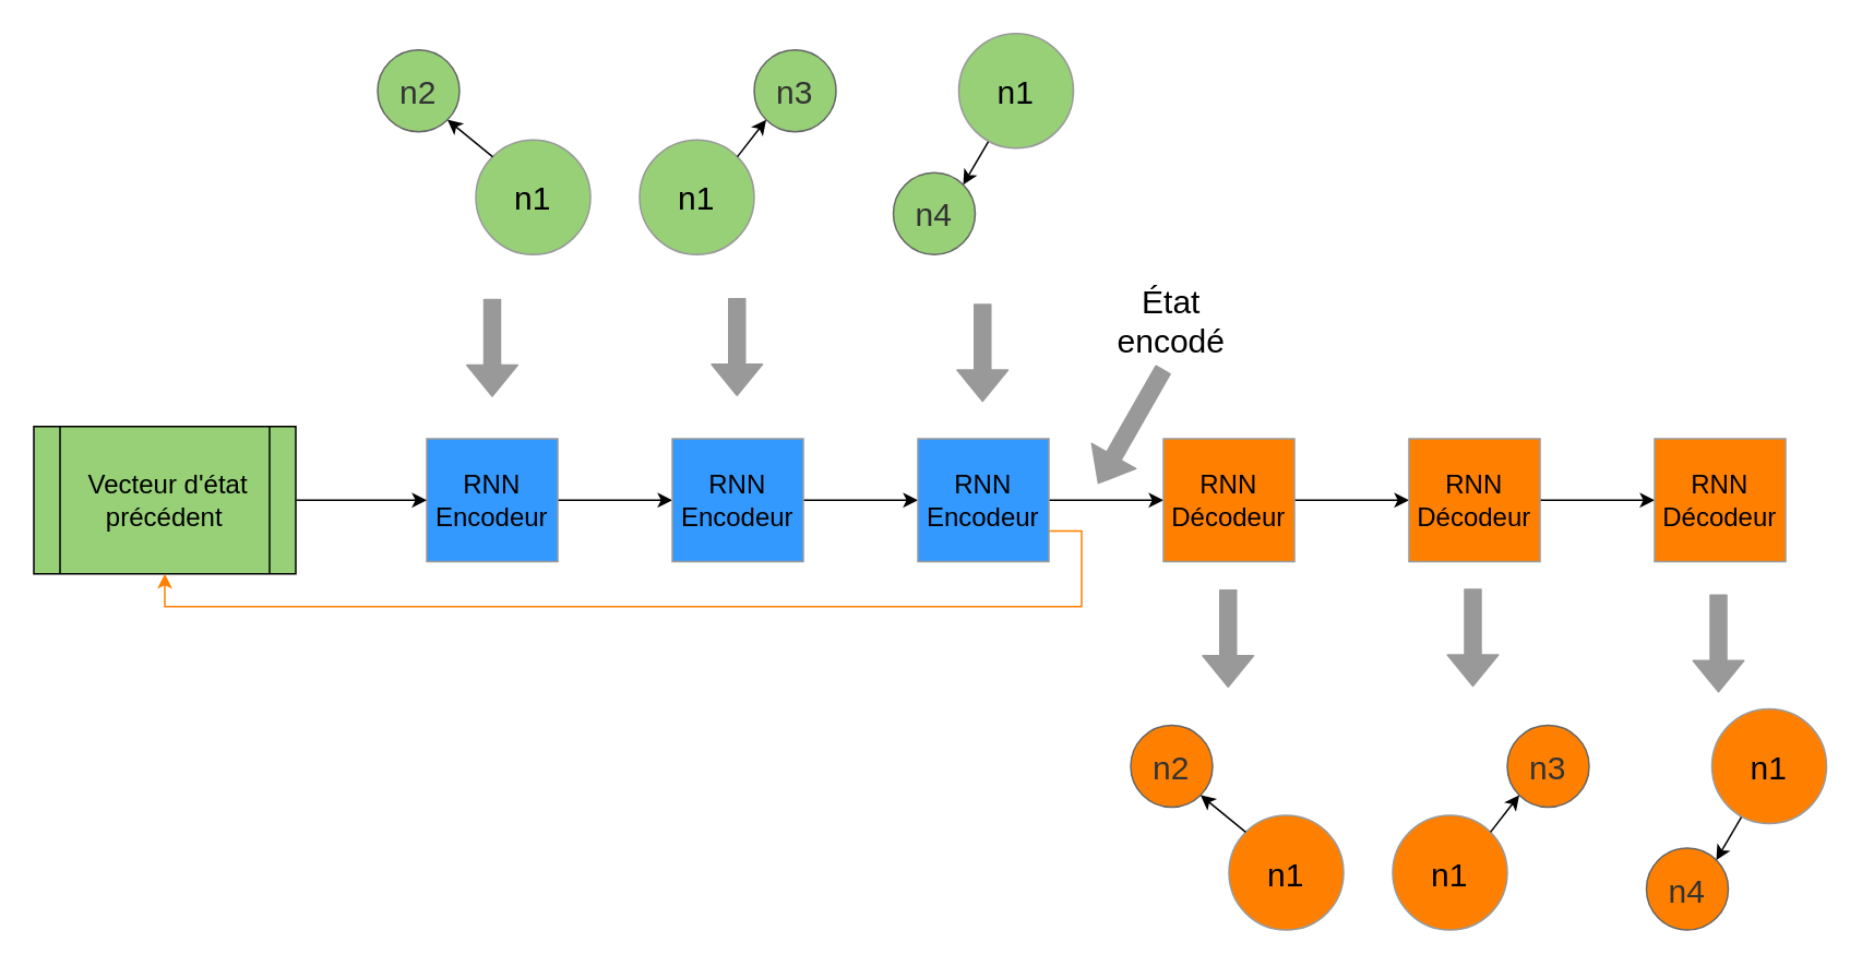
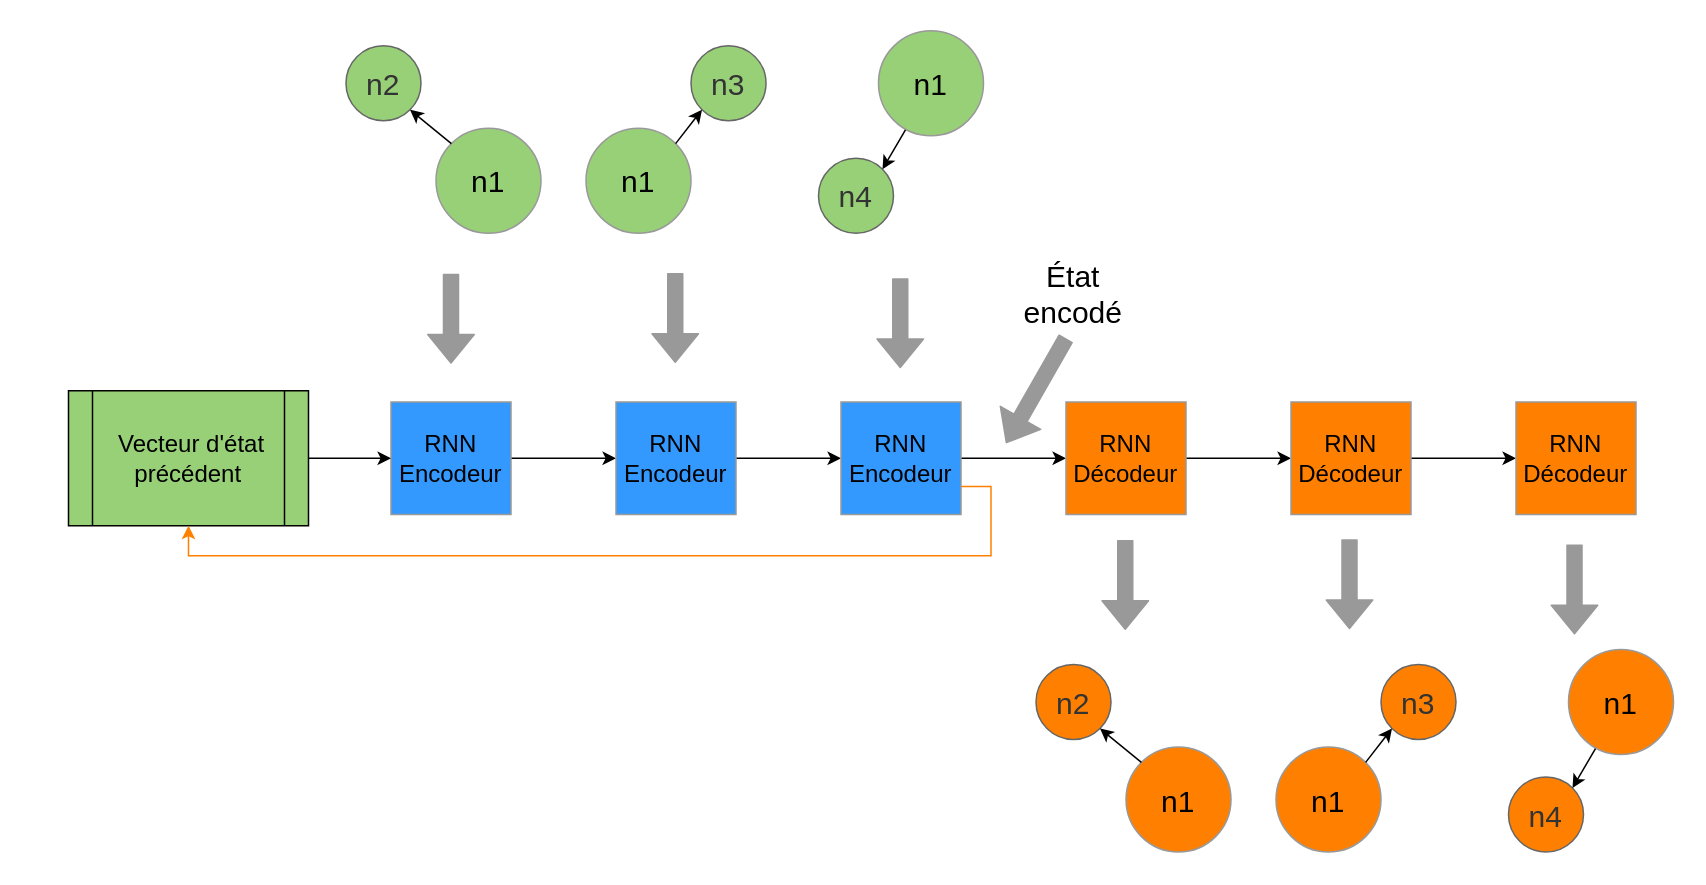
- <mxCell id="5" value="&lt;font style=&quot;font-size: 16px&quot;&gt;&amp;nbsp;Vecteur d'état précédent &lt;/font&gt;" style="shape=process;whiteSpace=wrap;html=1;backgroundOutline=1;strokeColor=#000000;fillColor=#97D077;" parent="1" vertex="1"><mxGeometry x="20" y="260" width="160" height="90" as="geometry" /></mxCell>
+ <mxCell id="5" value="&lt;font style=&quot;font-size: 16px&quot;&gt;&amp;nbsp;Vecteur d'état précédent &lt;/font&gt;" style="shape=process;whiteSpace=wrap;html=1;backgroundOutline=1;strokeColor=#000000;fillColor=#97D077;" parent="1" vertex="1"><mxGeometry x="45" y="260" width="160" height="90" as="geometry" /></mxCell>
